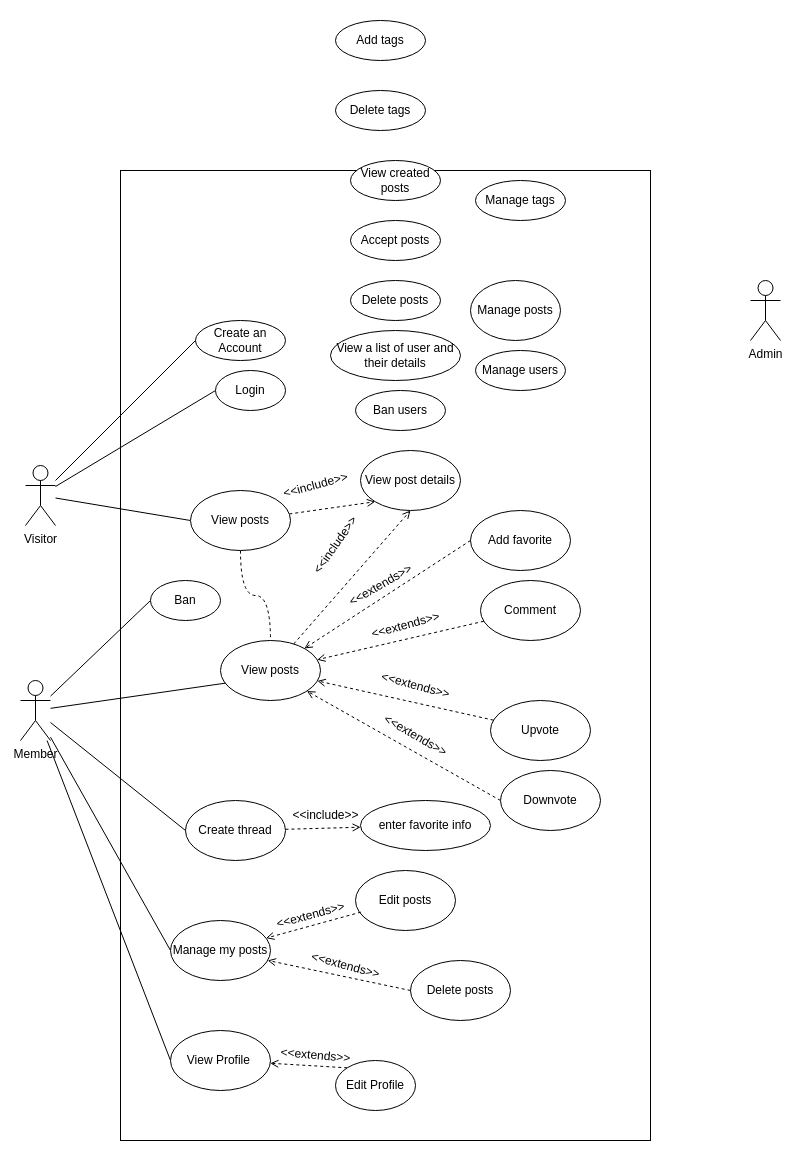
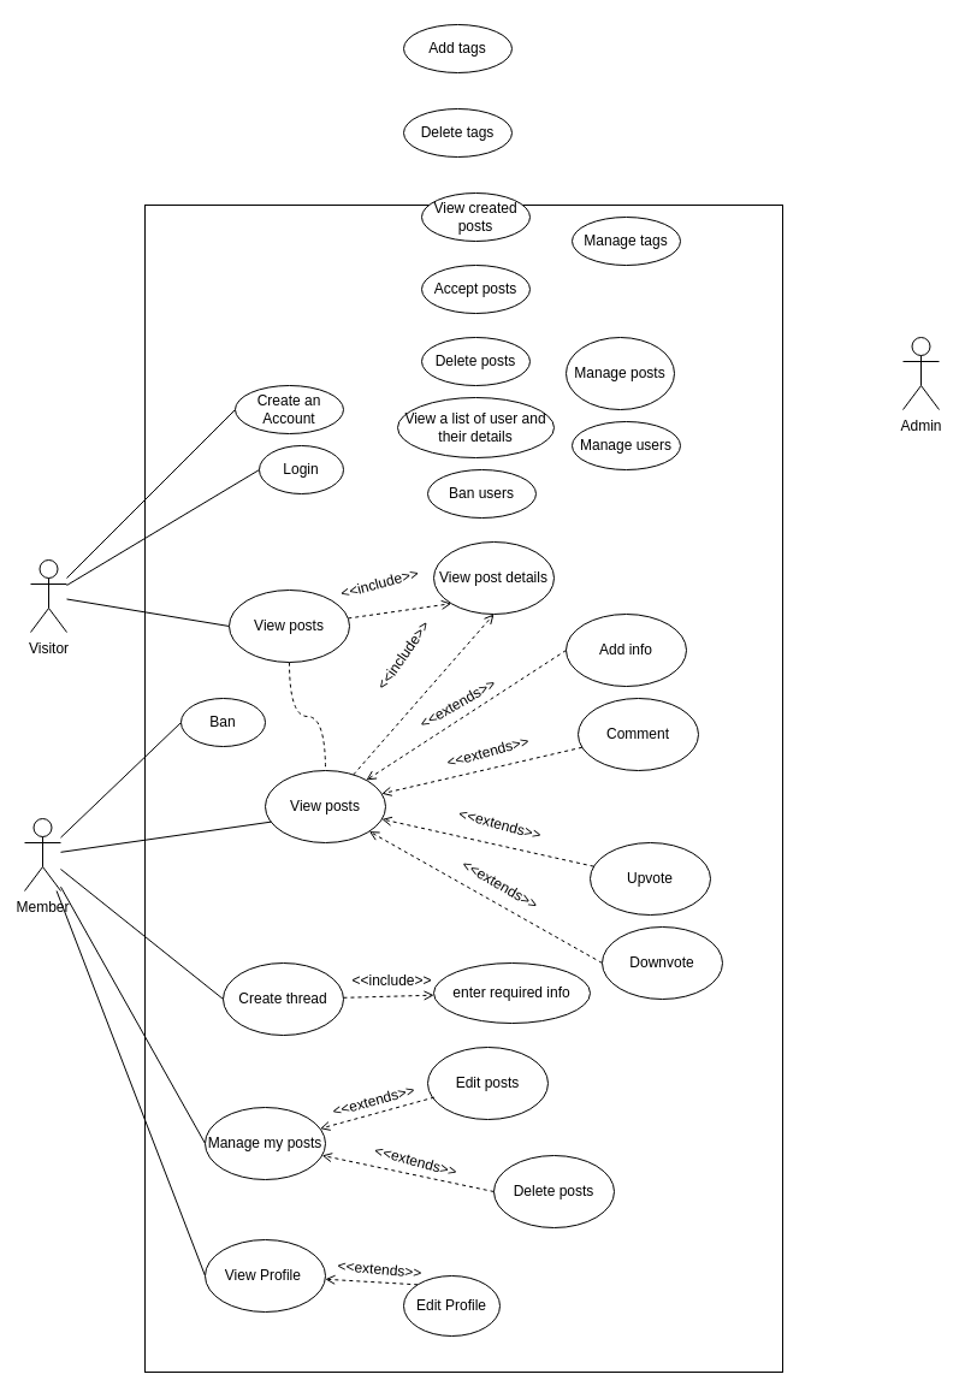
- <mxCell id="12" value="Add favorite" style="ellipse;whiteSpace=wrap;html=1;" parent="1" vertex="1"><mxGeometry x="470" y="510" width="100" height="60" as="geometry" /></mxCell>
+ <mxCell id="12" value="Add info" style="ellipse;whiteSpace=wrap;html=1;" parent="1" vertex="1"><mxGeometry x="470" y="510" width="100" height="60" as="geometry" /></mxCell>
- <mxCell id="17" value="enter favorite info" style="ellipse;whiteSpace=wrap;html=1;" parent="1" vertex="1"><mxGeometry x="360" y="800" width="130" height="50" as="geometry" /></mxCell>
+ <mxCell id="17" value="enter required info" style="ellipse;whiteSpace=wrap;html=1;" parent="1" vertex="1"><mxGeometry x="360" y="800" width="130" height="50" as="geometry" /></mxCell>
